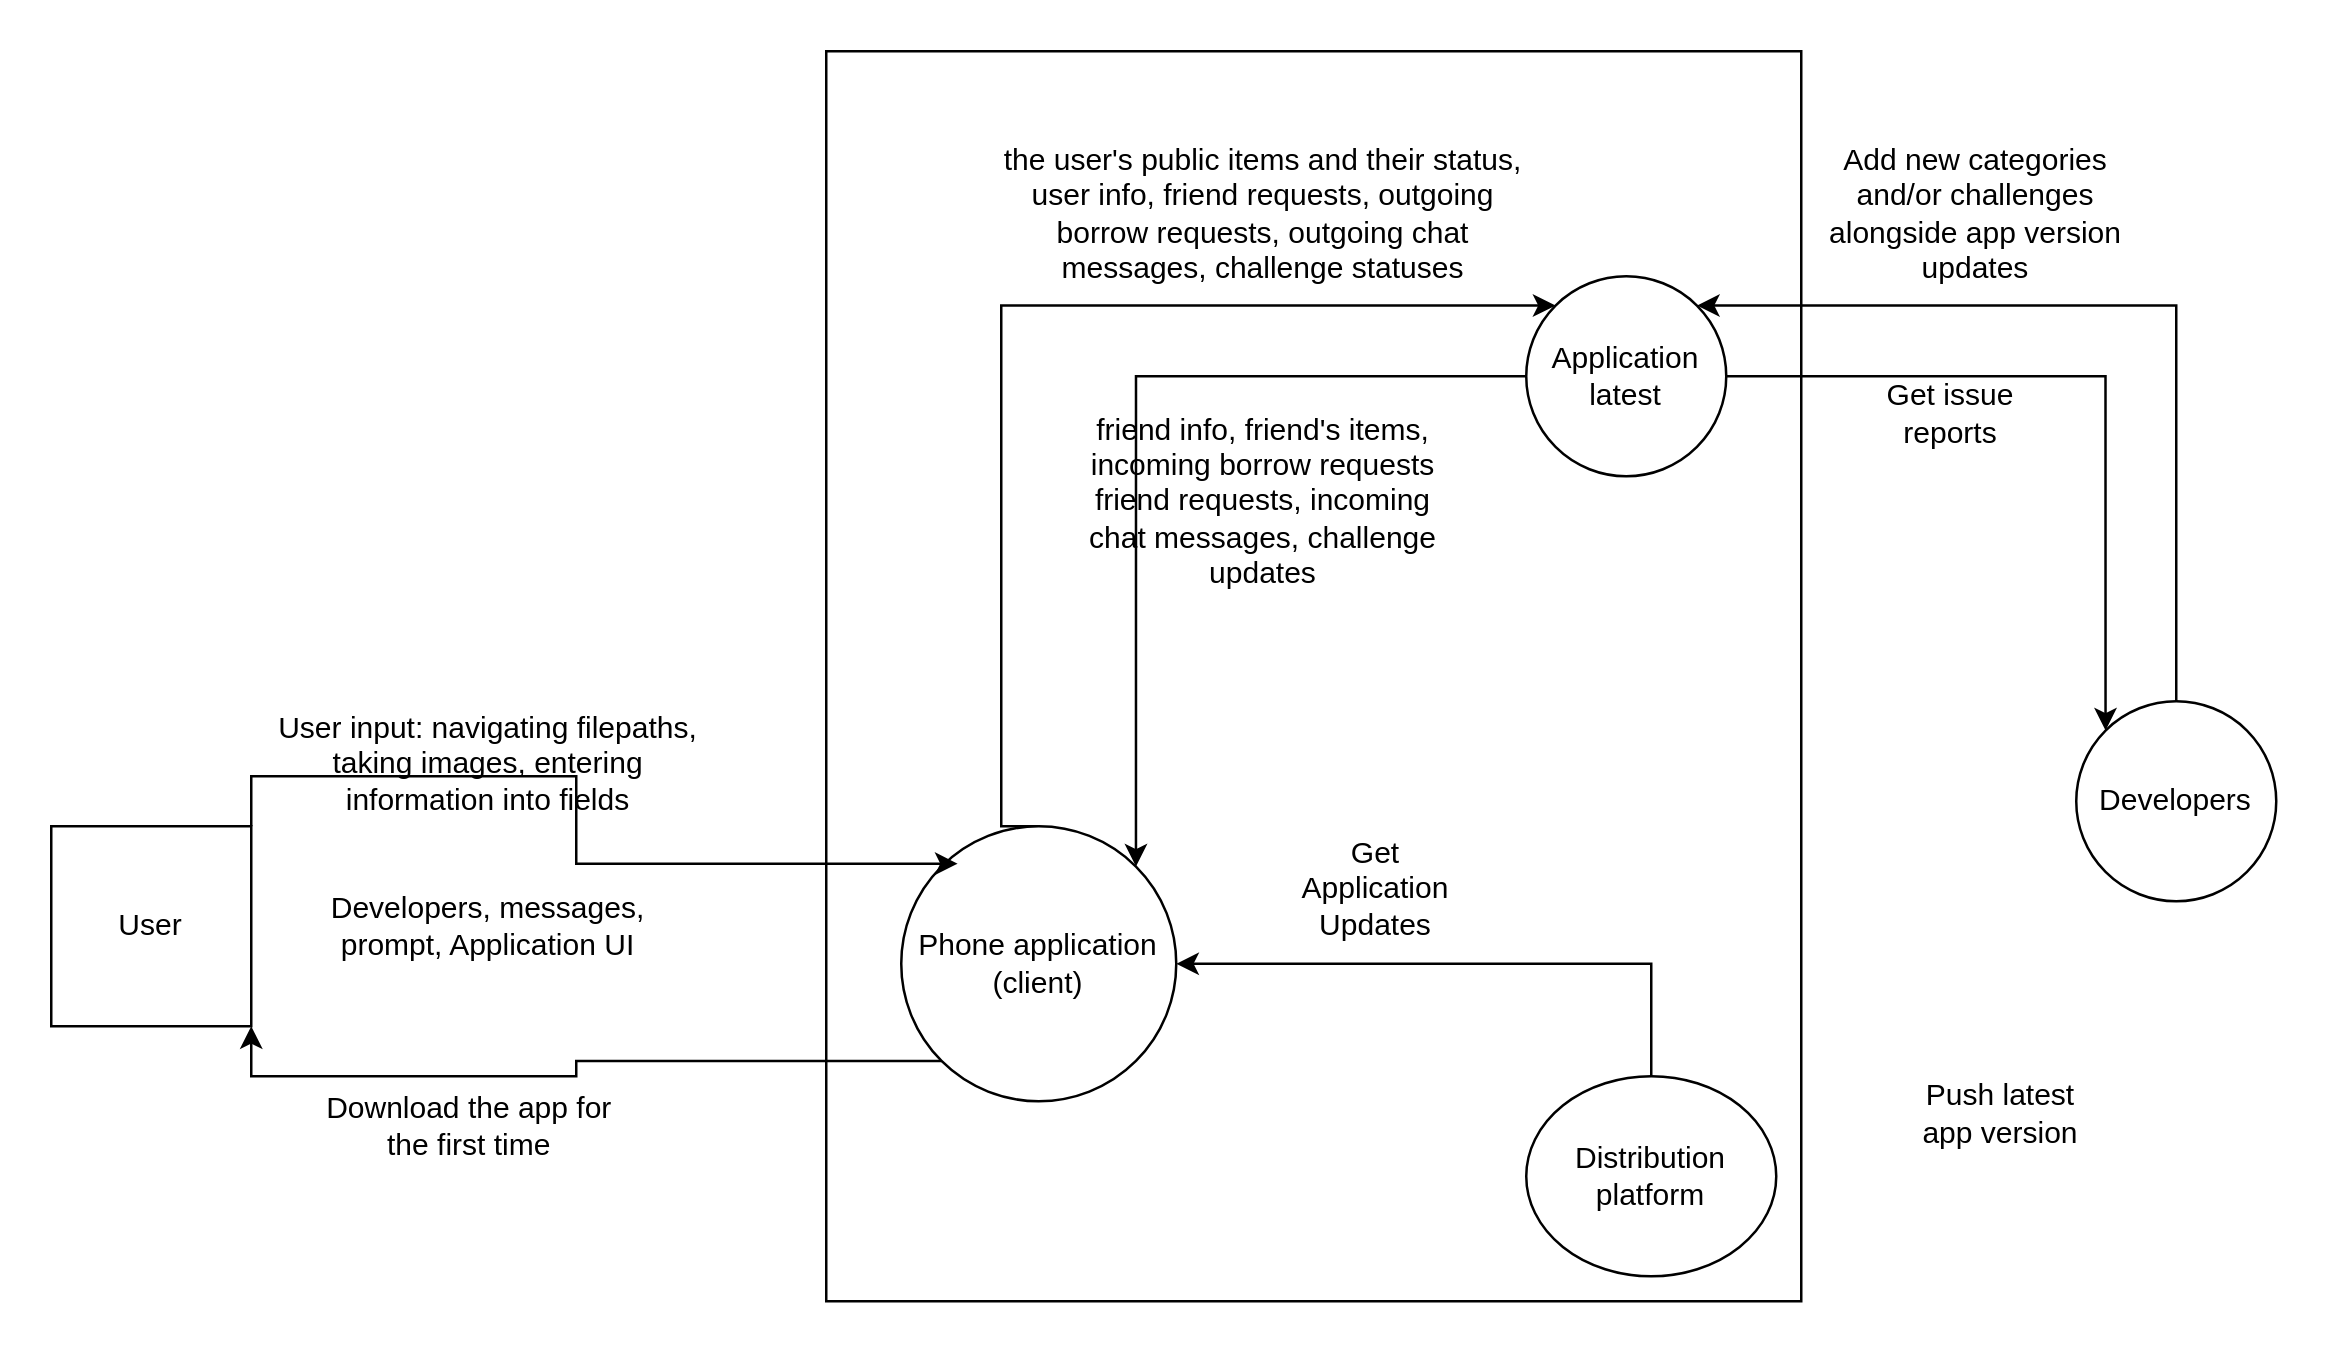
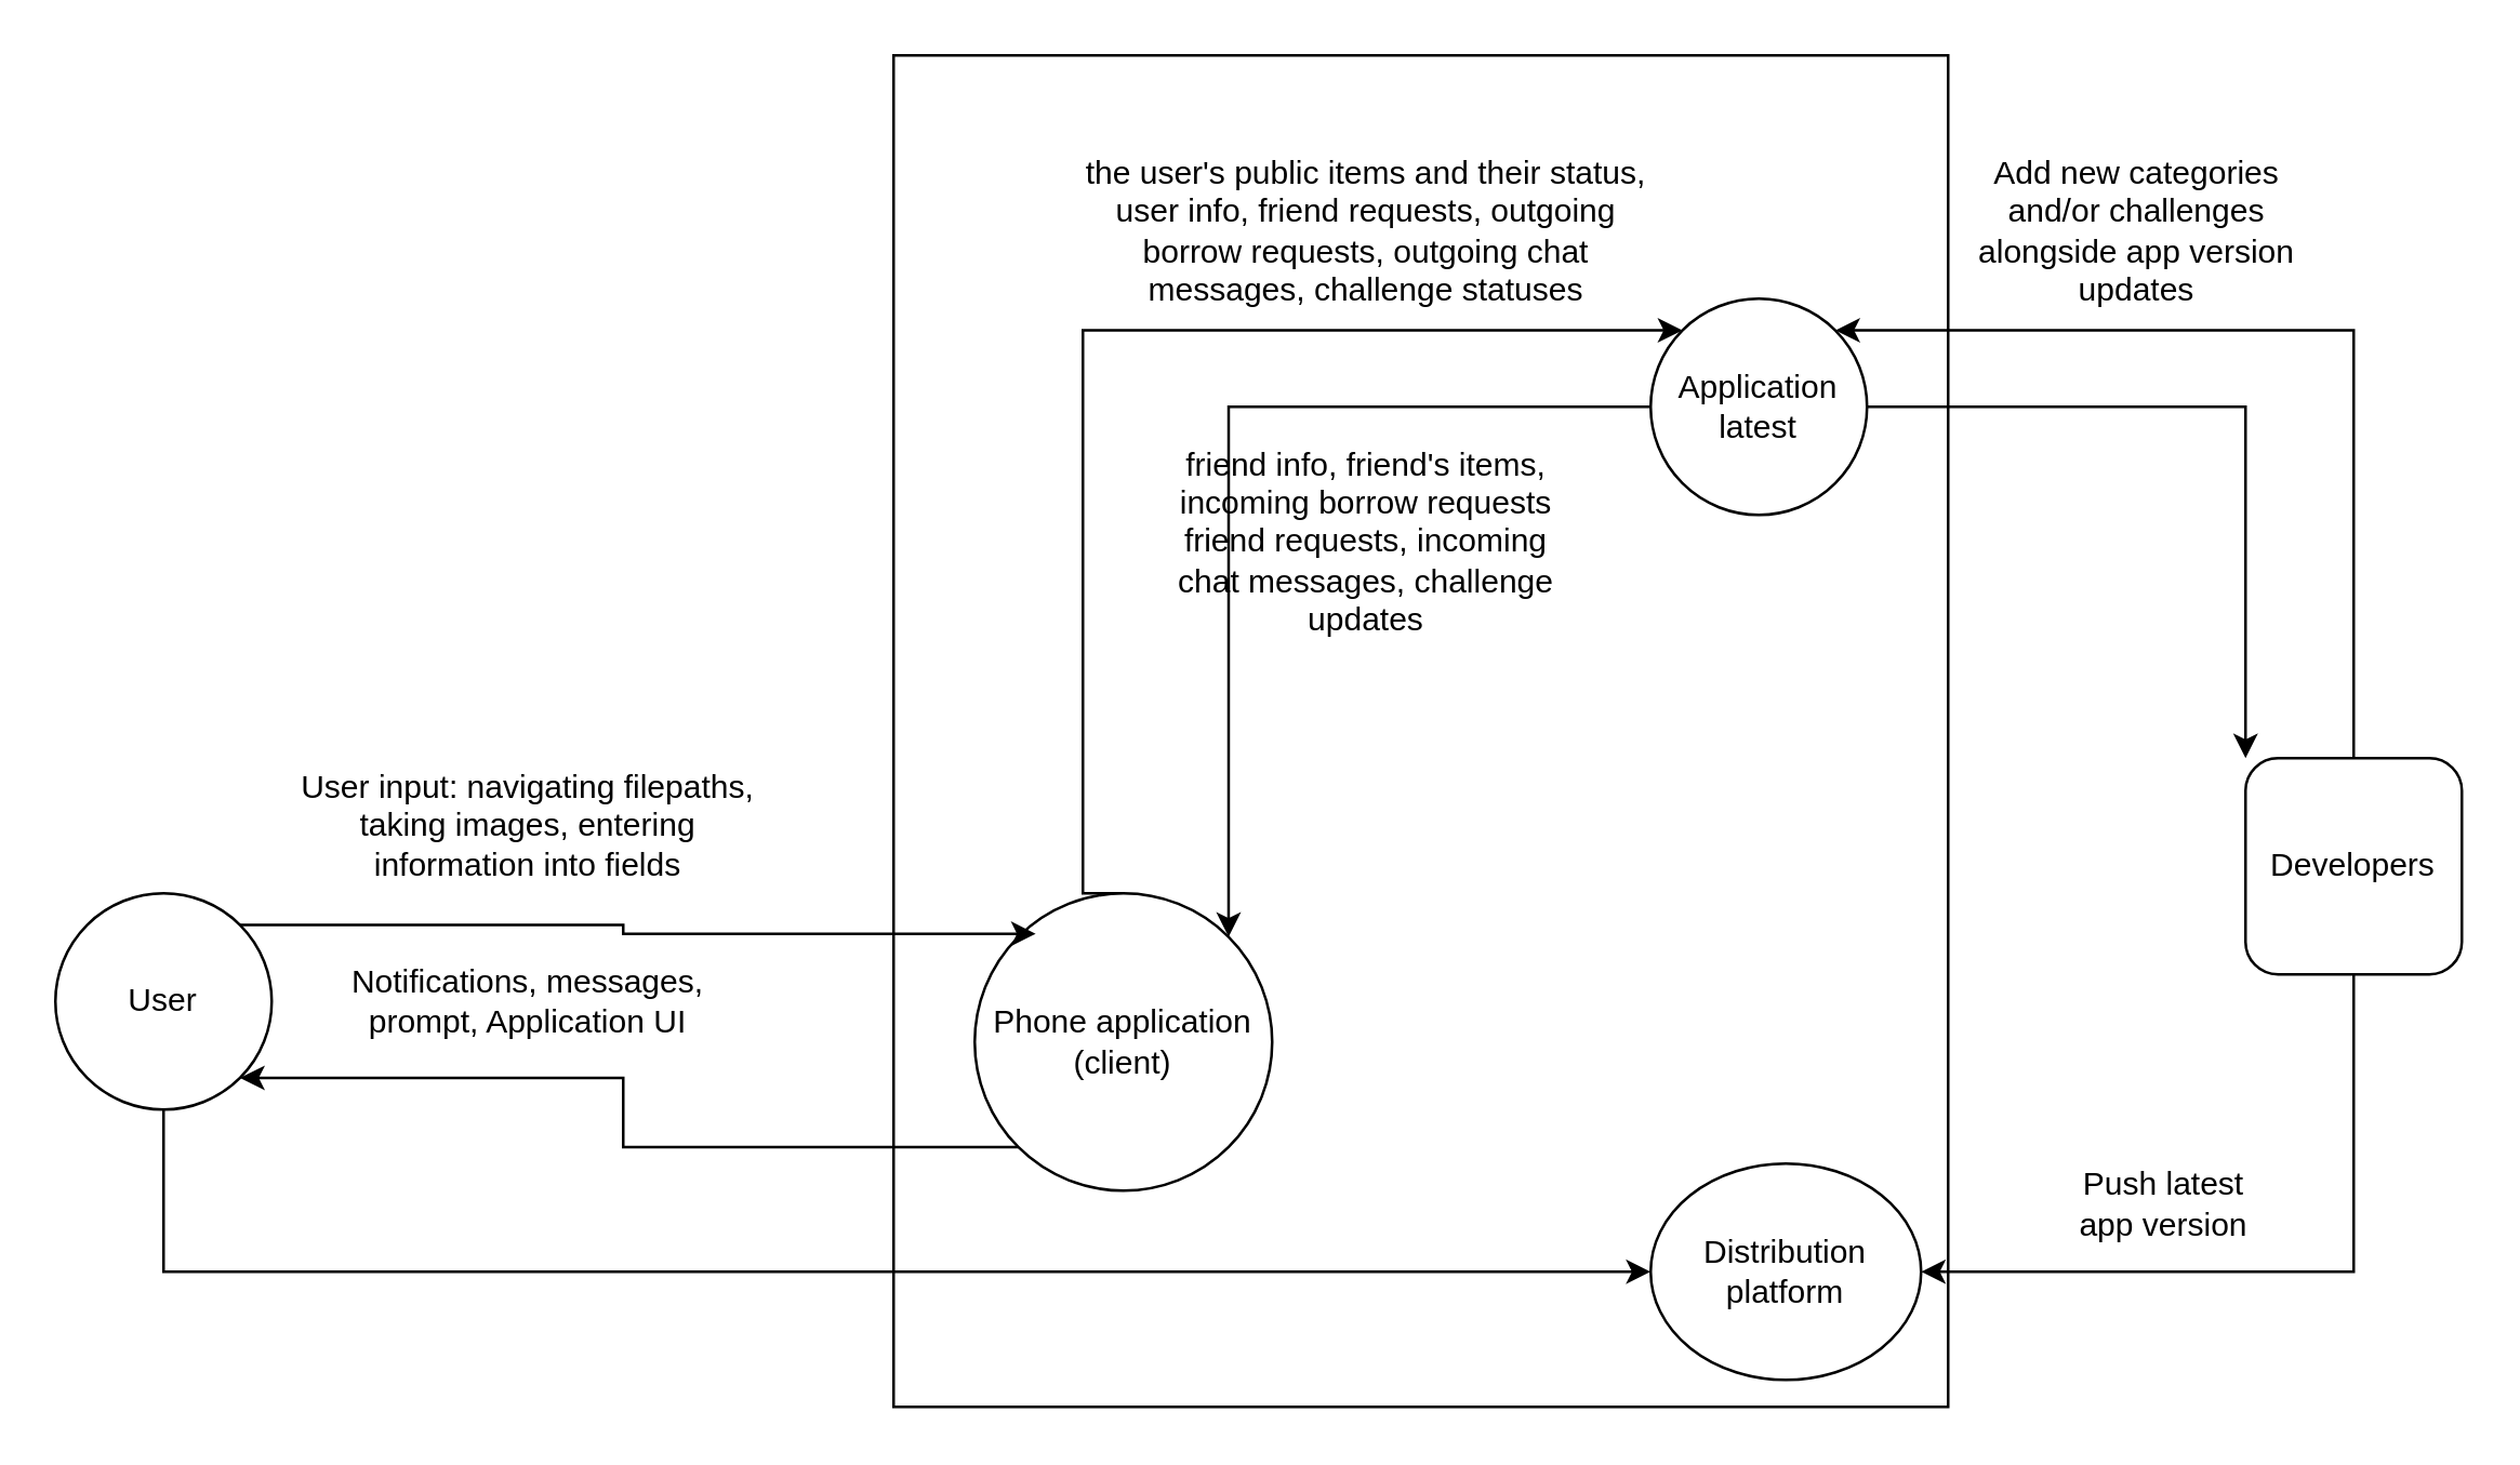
- <mxCell id="24" value="Get issue reports" style="text;html=1;align=center;verticalAlign=middle;whiteSpace=wrap;rounded=0;" vertex="1" parent="1"><mxGeometry x="750" y="150" width="60" height="30" as="geometry" /></mxCell>
- <mxCell id="18" value="Developers" style="ellipse;whiteSpace=wrap;html=1;aspect=fixed;" vertex="1" parent="1"><mxGeometry x="830" y="280" width="80" height="80" as="geometry" /></mxCell>
+ <mxCell id="18" value="Developers" style="whiteSpace=wrap;html=1;aspect=fixed;rounded=1;" vertex="1" parent="1"><mxGeometry x="830" y="280" width="80" height="80" as="geometry" /></mxCell>
- <mxCell id="22" value="Get Application Updates" style="text;html=1;align=center;verticalAlign=middle;whiteSpace=wrap;rounded=0;" vertex="1" parent="1"><mxGeometry x="510" y="340" width="80" height="30" as="geometry" /></mxCell>
- <mxCell id="10" value="User" style="whiteSpace=wrap;html=1;aspect=fixed;rounded=0;" vertex="1" parent="1"><mxGeometry x="20" y="330" width="80" height="80" as="geometry" /></mxCell>
+ <mxCell id="10" value="User" style="ellipse;whiteSpace=wrap;html=1;aspect=fixed;" vertex="1" parent="1"><mxGeometry x="20" y="330" width="80" height="80" as="geometry" /></mxCell>
- <mxCell id="15" value="Developers, messages, prompt, Application UI " style="text;html=1;align=center;verticalAlign=middle;whiteSpace=wrap;rounded=0;" vertex="1" parent="1"><mxGeometry x="125" y="350" width="140" height="40" as="geometry" /></mxCell>
+ <mxCell id="15" value="Notifications, messages, prompt, Application UI " style="text;html=1;align=center;verticalAlign=middle;whiteSpace=wrap;rounded=0;" vertex="1" parent="1"><mxGeometry x="125" y="350" width="140" height="40" as="geometry" /></mxCell>
- <mxCell id="19" style="edgeStyle=orthogonalEdgeStyle;rounded=0;orthogonalLoop=1;jettySize=auto;html=1;exitX=0.5;exitY=0;exitDx=0;exitDy=0;entryX=1;entryY=0.5;entryDx=0;entryDy=0;" edge="1" parent="1" source="20" target="5"><mxGeometry relative="1" as="geometry" /></mxCell>
- <mxCell id="21" value="Download the app for the first time" style="text;html=1;align=center;verticalAlign=middle;whiteSpace=wrap;rounded=0;" vertex="1" parent="1"><mxGeometry x="125" y="430" width="125" height="40" as="geometry" /></mxCell>
+ <mxCell id="9" style="edgeStyle=orthogonalEdgeStyle;rounded=0;orthogonalLoop=1;jettySize=auto;html=1;exitX=0.5;exitY=1;exitDx=0;exitDy=0;entryX=0;entryY=0.5;entryDx=0;entryDy=0;" edge="1" parent="1" source="10" target="20"><mxGeometry relative="1" as="geometry" /></mxCell>
+ <mxCell id="17" style="edgeStyle=orthogonalEdgeStyle;rounded=0;orthogonalLoop=1;jettySize=auto;html=1;exitX=0.5;exitY=1;exitDx=0;exitDy=0;entryX=1;entryY=0.5;entryDx=0;entryDy=0;" edge="1" parent="1" source="18" target="20"><mxGeometry relative="1" as="geometry" /></mxCell>
